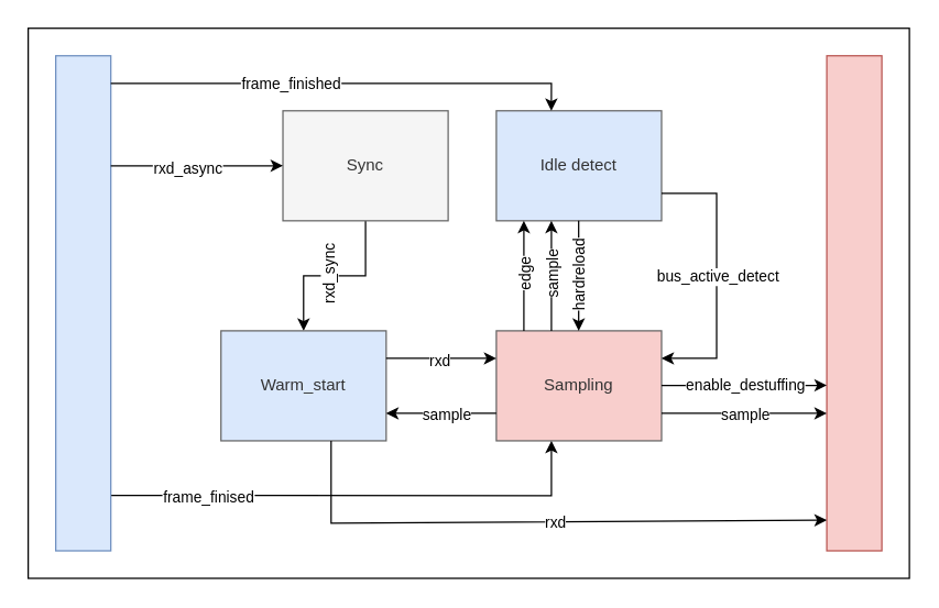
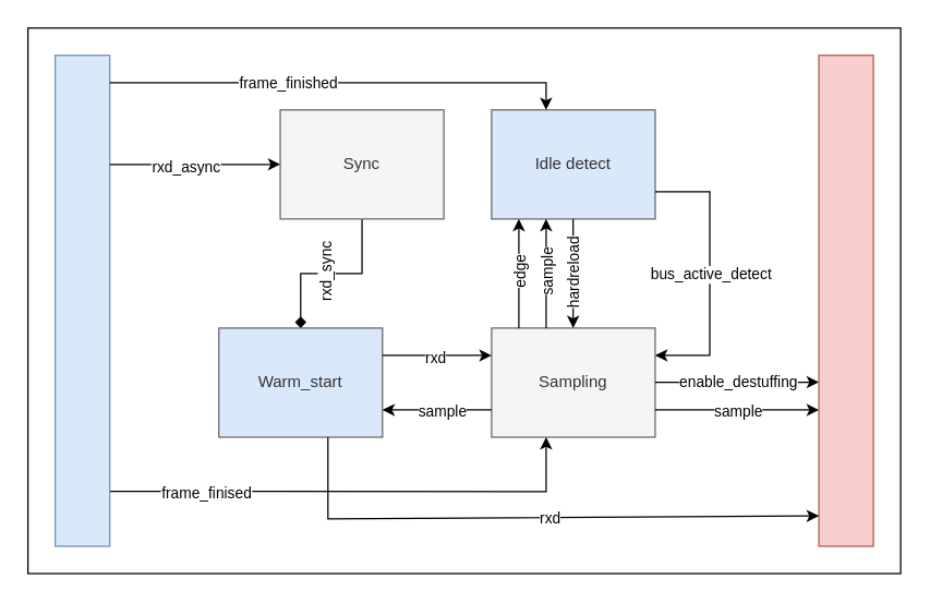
- <mxCell id="3" style="edgeStyle=orthogonalEdgeStyle;rounded=0;orthogonalLoop=1;jettySize=auto;html=1;entryX=0.5;entryY=0;entryDx=0;entryDy=0;" parent="1" source="5" target="6" edge="1"><mxGeometry relative="1" as="geometry" /></mxCell>
+ <mxCell id="3" style="edgeStyle=orthogonalEdgeStyle;rounded=0;orthogonalLoop=1;jettySize=auto;html=1;entryX=0.5;entryY=0;entryDx=0;entryDy=0;endArrow=diamond;" parent="1" source="5" target="6" edge="1"><mxGeometry relative="1" as="geometry" /></mxCell>
- <mxCell id="7" value="Sampling" style="rounded=0;whiteSpace=wrap;html=1;fillColor=#f8cecc;fontColor=#333333;strokeColor=#666666;" parent="1" vertex="1"><mxGeometry x="360" y="240" width="120" height="80" as="geometry" /></mxCell>
+ <mxCell id="7" value="Sampling" style="rounded=0;whiteSpace=wrap;html=1;fillColor=#f5f5f5;fontColor=#333333;strokeColor=#666666;" parent="1" vertex="1"><mxGeometry x="360" y="240" width="120" height="80" as="geometry" /></mxCell>
